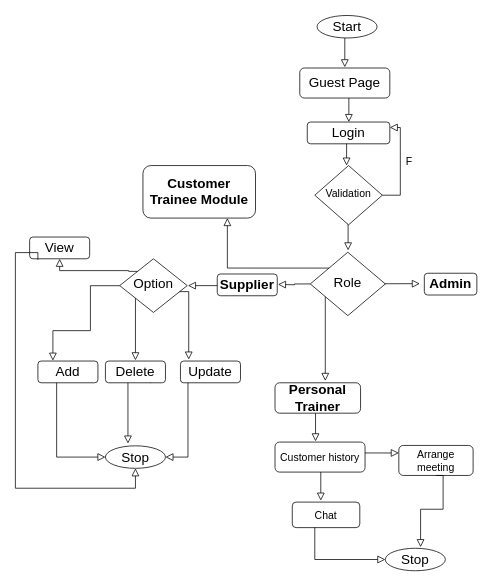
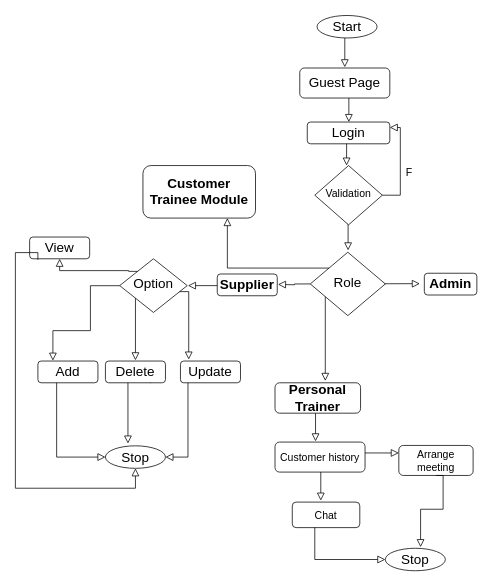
- <mxCell id="8" value="&lt;font style=&quot;font-size: 14px;&quot;&gt;F&lt;/font&gt;" style="text;html=1;strokeColor=none;fillColor=none;align=center;verticalAlign=middle;whiteSpace=wrap;rounded=0;fontSize=18;" parent="1" vertex="1"><mxGeometry x="525" y="206.5" width="40" height="15" as="geometry" /></mxCell>
+ <mxCell id="8" value="&lt;font style=&quot;font-size: 14px;&quot;&gt;F&lt;/font&gt;" style="text;html=1;strokeColor=none;fillColor=none;align=center;verticalAlign=middle;whiteSpace=wrap;rounded=0;fontSize=18;" parent="1" vertex="1"><mxGeometry x="525" y="221.5" width="40" height="15" as="geometry" /></mxCell>
